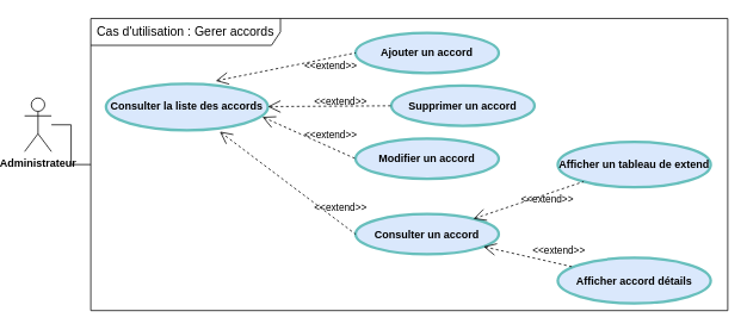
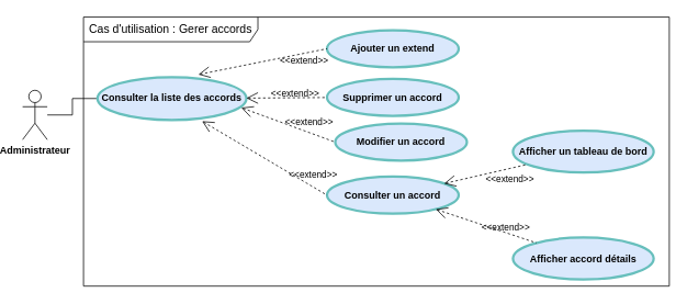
- <mxCell id="6" value="Ajouter un accord" style="shape=ellipse;html=1;strokeWidth=3;fontStyle=1;whiteSpace=wrap;align=center;perimeter=ellipsePerimeter;fillColor=#dae8fc;strokeColor=#67BFBC;" parent="1" vertex="1"><mxGeometry x="390" y="36" width="160" height="45" as="geometry" /></mxCell>
+ <mxCell id="6" value="Ajouter un extend" style="shape=ellipse;html=1;strokeWidth=3;fontStyle=1;whiteSpace=wrap;align=center;perimeter=ellipsePerimeter;fillColor=#dae8fc;strokeColor=#67BFBC;" parent="1" vertex="1"><mxGeometry x="390" y="36" width="160" height="45" as="geometry" /></mxCell>
- <mxCell id="7" value="Supprimer un accord" style="shape=ellipse;html=1;strokeWidth=3;fontStyle=1;whiteSpace=wrap;align=center;perimeter=ellipsePerimeter;fillColor=#dae8fc;strokeColor=#67BFBC;" parent="1" vertex="1"><mxGeometry x="430" y="95" width="160" height="45" as="geometry" /></mxCell>
+ <mxCell id="7" value="Supprimer un accord" style="shape=ellipse;html=1;strokeWidth=3;fontStyle=1;whiteSpace=wrap;align=center;perimeter=ellipsePerimeter;fillColor=#dae8fc;strokeColor=#67BFBC;" parent="1" vertex="1"><mxGeometry x="390" y="95" width="160" height="45" as="geometry" /></mxCell>
- <mxCell id="3" style="edgeStyle=orthogonalEdgeStyle;rounded=0;orthogonalLoop=1;jettySize=auto;html=1;endArrow=none;endFill=0;" parent="1" source="4" target="2" edge="1"><mxGeometry relative="1" as="geometry" /></mxCell>
+ <mxCell id="3" style="edgeStyle=orthogonalEdgeStyle;rounded=0;orthogonalLoop=1;jettySize=auto;html=1;endArrow=none;endFill=0;" parent="1" source="4" target="5" edge="1"><mxGeometry relative="1" as="geometry" /></mxCell>
- <mxCell id="8" value="Modifier un accord" style="shape=ellipse;html=1;strokeWidth=3;fontStyle=1;whiteSpace=wrap;align=center;perimeter=ellipsePerimeter;fillColor=#dae8fc;strokeColor=#67BFBC;" parent="1" vertex="1"><mxGeometry x="390" y="154.5" width="160" height="45" as="geometry" /></mxCell>
+ <mxCell id="8" value="Modifier un accord" style="shape=ellipse;html=1;strokeWidth=3;fontStyle=1;whiteSpace=wrap;align=center;perimeter=ellipsePerimeter;fillColor=#dae8fc;strokeColor=#67BFBC;" parent="1" vertex="1"><mxGeometry x="400" y="149.5" width="160" height="45" as="geometry" /></mxCell>
- <mxCell id="18" value="Afficher un tableau de extend" style="shape=ellipse;html=1;strokeWidth=3;fontStyle=1;whiteSpace=wrap;align=center;perimeter=ellipsePerimeter;fillColor=#dae8fc;strokeColor=#67BFBC;" parent="1" vertex="1"><mxGeometry x="616" y="158" width="171" height="51" as="geometry" /></mxCell>
+ <mxCell id="18" value="Afficher un tableau de bord" style="shape=ellipse;html=1;strokeWidth=3;fontStyle=1;whiteSpace=wrap;align=center;perimeter=ellipsePerimeter;fillColor=#dae8fc;strokeColor=#67BFBC;" parent="1" vertex="1"><mxGeometry x="616" y="158" width="171" height="51" as="geometry" /></mxCell>
- <mxCell id="15" value="Consulter un accord" style="shape=ellipse;html=1;strokeWidth=3;fontStyle=1;whiteSpace=wrap;align=center;perimeter=ellipsePerimeter;fillColor=#dae8fc;strokeColor=#67BFBC;" parent="1" vertex="1"><mxGeometry x="390" y="239" width="160" height="45" as="geometry" /></mxCell>
+ <mxCell id="15" value="Consulter un accord" style="shape=ellipse;html=1;strokeWidth=3;fontStyle=1;whiteSpace=wrap;align=center;perimeter=ellipsePerimeter;fillColor=#dae8fc;strokeColor=#67BFBC;" parent="1" vertex="1"><mxGeometry x="390" y="214" width="160" height="45" as="geometry" /></mxCell>
